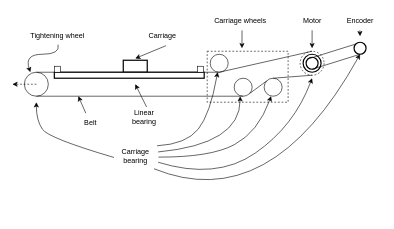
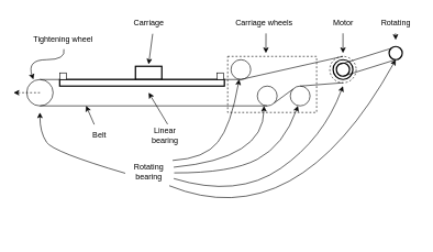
- <mxCell id="22" value="&lt;div&gt;Encoder&lt;/div&gt;" style="text;html=1;align=center;verticalAlign=middle;resizable=0;points=[];autosize=1;strokeColor=none;fillColor=none;" parent="1" vertex="1"><mxGeometry x="565" y="20" width="70" height="30" as="geometry" /></mxCell>
+ <mxCell id="22" value="&lt;div&gt;Rotating&lt;/div&gt;" style="text;html=1;align=center;verticalAlign=middle;resizable=0;points=[];autosize=1;strokeColor=none;fillColor=none;" parent="1" vertex="1"><mxGeometry x="565" y="20" width="70" height="30" as="geometry" /></mxCell>
- <mxCell id="19" value="Carriage" style="text;html=1;align=center;verticalAlign=middle;resizable=0;points=[];autosize=1;strokeColor=none;fillColor=none;" parent="1" vertex="1"><mxGeometry x="235" y="45" width="70" height="30" as="geometry" /></mxCell>
+ <mxCell id="19" value="Carriage" style="text;html=1;align=center;verticalAlign=middle;resizable=0;points=[];autosize=1;strokeColor=none;fillColor=none;" parent="1" vertex="1"><mxGeometry x="190" y="20" width="70" height="30" as="geometry" /></mxCell>
- <mxCell id="33" value="&lt;div&gt;Linear&lt;/div&gt;&lt;div&gt;bearing&lt;/div&gt;" style="text;html=1;strokeColor=none;fillColor=none;align=center;verticalAlign=middle;whiteSpace=wrap;rounded=0;dashed=1;strokeWidth=1;" parent="1" vertex="1"><mxGeometry x="210" y="180" width="60" height="30" as="geometry" /></mxCell>
+ <mxCell id="33" value="&lt;div&gt;Linear&lt;/div&gt;&lt;div&gt;bearing&lt;/div&gt;" style="text;html=1;strokeColor=none;fillColor=none;align=center;verticalAlign=middle;whiteSpace=wrap;rounded=0;dashed=1;strokeWidth=1;" parent="1" vertex="1"><mxGeometry x="220" y="190" width="60" height="30" as="geometry" /></mxCell>
- <mxCell id="34" value="&lt;div&gt;Carriage&lt;/div&gt;&lt;div&gt;bearing&lt;/div&gt;" style="text;html=1;align=center;verticalAlign=middle;resizable=0;points=[];autosize=1;strokeColor=none;fillColor=none;" parent="1" vertex="1"><mxGeometry x="190" y="240" width="70" height="40" as="geometry" /></mxCell>
+ <mxCell id="34" value="&lt;div&gt;Rotating&lt;/div&gt;&lt;div&gt;bearing&lt;/div&gt;" style="text;html=1;align=center;verticalAlign=middle;resizable=0;points=[];autosize=1;strokeColor=none;fillColor=none;" parent="1" vertex="1"><mxGeometry x="190" y="240" width="70" height="40" as="geometry" /></mxCell>
